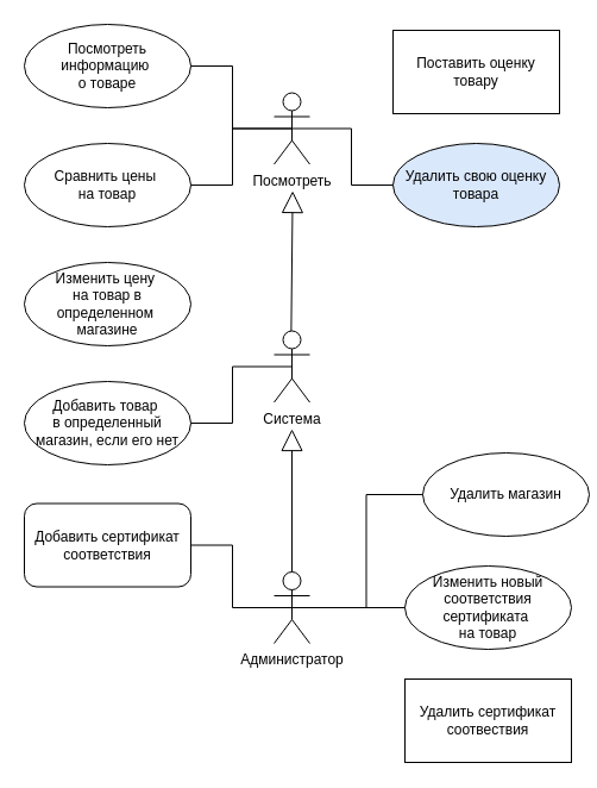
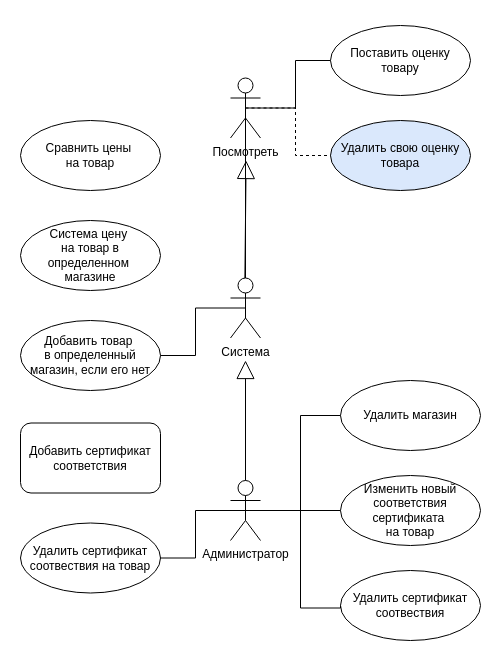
- <mxCell id="3" value="Посмотреть информацию&amp;nbsp;&lt;div&gt;о товаре&lt;/div&gt;" style="ellipse;whiteSpace=wrap;html=1;" vertex="1" parent="1"><mxGeometry x="20" y="20" width="140" height="70" as="geometry" /></mxCell>
- <mxCell id="5" value="Поставить оценку&lt;div&gt;товару&lt;/div&gt;" style="whiteSpace=wrap;html=1;rounded=0;" vertex="1" parent="1"><mxGeometry x="330" y="25" width="140" height="70" as="geometry" /></mxCell>
+ <mxCell id="5" value="Поставить оценку&lt;div&gt;товару&lt;/div&gt;" style="ellipse;whiteSpace=wrap;html=1;" vertex="1" parent="1"><mxGeometry x="330" y="25" width="140" height="70" as="geometry" /></mxCell>
- <mxCell id="6" value="" style="endArrow=none;html=1;rounded=0;entryX=1;entryY=0.5;entryDx=0;entryDy=0;exitX=0.5;exitY=0.5;exitDx=0;exitDy=0;exitPerimeter=0;edgeStyle=orthogonalEdgeStyle;" edge="1" parent="1" source="2" target="3"><mxGeometry width="50" height="50" relative="1" as="geometry"><mxPoint x="-90" y="197.5" as="sourcePoint" /><mxPoint x="-40" y="147.5" as="targetPoint" /></mxGeometry></mxCell>
+ <mxCell id="9" value="" style="endArrow=none;html=1;rounded=0;entryX=0;entryY=0.5;entryDx=0;entryDy=0;exitX=0.5;exitY=0.5;exitDx=0;exitDy=0;exitPerimeter=0;edgeStyle=orthogonalEdgeStyle;" edge="1" parent="1" source="2" target="5"><mxGeometry width="50" height="50" relative="1" as="geometry"><mxPoint x="-90" y="97.5" as="sourcePoint" /><mxPoint x="-40" y="47.5" as="targetPoint" /></mxGeometry></mxCell>
- <mxCell id="10" value="" style="endArrow=none;html=1;rounded=0;entryX=0;entryY=0.5;entryDx=0;entryDy=0;exitX=0.5;exitY=0.5;exitDx=0;exitDy=0;exitPerimeter=0;edgeStyle=orthogonalEdgeStyle;" edge="1" parent="1" source="2" target="8"><mxGeometry width="50" height="50" relative="1" as="geometry"><mxPoint x="240" y="107.5" as="sourcePoint" /><mxPoint x="330" y="22.5" as="targetPoint" /></mxGeometry></mxCell>
+ <mxCell id="10" value="" style="endArrow=none;html=1;rounded=0;entryX=0;entryY=0.5;entryDx=0;entryDy=0;exitX=0.5;exitY=0.5;exitDx=0;exitDy=0;exitPerimeter=0;edgeStyle=orthogonalEdgeStyle;dashed=1;" edge="1" parent="1" source="2" target="8"><mxGeometry width="50" height="50" relative="1" as="geometry"><mxPoint x="240" y="107.5" as="sourcePoint" /><mxPoint x="330" y="22.5" as="targetPoint" /></mxGeometry></mxCell>
- <mxCell id="7" value="" style="endArrow=none;html=1;rounded=0;entryX=1;entryY=0.5;entryDx=0;entryDy=0;exitX=0.5;exitY=0.5;exitDx=0;exitDy=0;exitPerimeter=0;edgeStyle=orthogonalEdgeStyle;" edge="1" parent="1" source="2" target="4"><mxGeometry width="50" height="50" relative="1" as="geometry"><mxPoint x="255" y="117.5" as="sourcePoint" /><mxPoint x="150" y="42.5" as="targetPoint" /></mxGeometry></mxCell>
+ <mxCell id="7" value="" style="endArrow=none;html=1;rounded=0;exitX=0.5;exitY=0.5;exitDx=0;exitDy=0;exitPerimeter=0;edgeStyle=orthogonalEdgeStyle;" edge="1" parent="1" source="2" target="11"><mxGeometry width="50" height="50" relative="1" as="geometry"><mxPoint x="255" y="117.5" as="sourcePoint" /><mxPoint x="150" y="42.5" as="targetPoint" /></mxGeometry></mxCell>
- <mxCell id="12" value="Изменить цену&amp;nbsp;&lt;div&gt;на товар в определенном&amp;nbsp;&lt;div&gt;магазине&lt;/div&gt;&lt;/div&gt;" style="ellipse;whiteSpace=wrap;html=1;" vertex="1" parent="1"><mxGeometry x="20" y="220" width="140" height="70" as="geometry" /></mxCell>
+ <mxCell id="12" value="Система цену&amp;nbsp;&lt;div&gt;на товар в определенном&amp;nbsp;&lt;div&gt;магазине&lt;/div&gt;&lt;/div&gt;" style="ellipse;whiteSpace=wrap;html=1;" vertex="1" parent="1"><mxGeometry x="20" y="220" width="140" height="70" as="geometry" /></mxCell>
- <mxCell id="18" value="Удалить магазин" style="ellipse;whiteSpace=wrap;html=1;" vertex="1" parent="1"><mxGeometry x="355" y="380" width="140" height="70" as="geometry" /></mxCell>
+ <mxCell id="18" value="Удалить магазин" style="ellipse;whiteSpace=wrap;html=1;" vertex="1" parent="1"><mxGeometry x="340" y="380" width="140" height="70" as="geometry" /></mxCell>
- <mxCell id="19" value="" style="endArrow=none;html=1;rounded=0;entryX=1;entryY=0.5;entryDx=0;entryDy=0;exitX=0.5;exitY=0.5;exitDx=0;exitDy=0;exitPerimeter=0;edgeStyle=orthogonalEdgeStyle;" edge="1" parent="1" source="15" target="16"><mxGeometry width="50" height="50" relative="1" as="geometry"><mxPoint x="-90" y="600" as="sourcePoint" /><mxPoint x="-40" y="550" as="targetPoint" /></mxGeometry></mxCell>
+ <mxCell id="20" value="" style="endArrow=none;html=1;rounded=0;entryX=1;entryY=0.5;entryDx=0;entryDy=0;exitX=0.5;exitY=0.5;exitDx=0;exitDy=0;exitPerimeter=0;edgeStyle=orthogonalEdgeStyle;" edge="1" parent="1" source="15" target="17"><mxGeometry width="50" height="50" relative="1" as="geometry"><mxPoint x="255" y="520" as="sourcePoint" /><mxPoint x="150" y="445" as="targetPoint" /></mxGeometry></mxCell>
+ <mxCell id="17" value="&lt;div&gt;Удалить сертификат&lt;/div&gt;&lt;div&gt;соотвествия на товар&lt;/div&gt;" style="ellipse;whiteSpace=wrap;html=1;" vertex="1" parent="1"><mxGeometry x="20" y="522.5" width="140" height="70" as="geometry" /></mxCell>
+ <mxCell id="26" value="" style="endArrow=none;html=1;rounded=0;entryX=0.5;entryY=0.5;entryDx=0;entryDy=0;entryPerimeter=0;exitX=0;exitY=0.5;exitDx=0;exitDy=0;edgeStyle=orthogonalEdgeStyle;" edge="1" parent="1" source="25" target="15"><mxGeometry width="50" height="50" relative="1" as="geometry"><mxPoint x="260" y="562.5" as="sourcePoint" /><mxPoint x="310" y="512.5" as="targetPoint" /><Array as="points"><mxPoint x="300" y="607.5" /><mxPoint x="300" y="510.5" /></Array></mxGeometry></mxCell>
- <mxCell id="25" value="&lt;div&gt;Удалить сертификат&lt;/div&gt;&lt;div&gt;соотвествия&lt;/div&gt;" style="whiteSpace=wrap;html=1;rounded=0;" vertex="1" parent="1"><mxGeometry x="340" y="570" width="140" height="70" as="geometry" /></mxCell>
+ <mxCell id="25" value="&lt;div&gt;Удалить сертификат&lt;/div&gt;&lt;div&gt;соотвествия&lt;/div&gt;" style="ellipse;whiteSpace=wrap;html=1;" vertex="1" parent="1"><mxGeometry x="340" y="570" width="140" height="70" as="geometry" /></mxCell>
